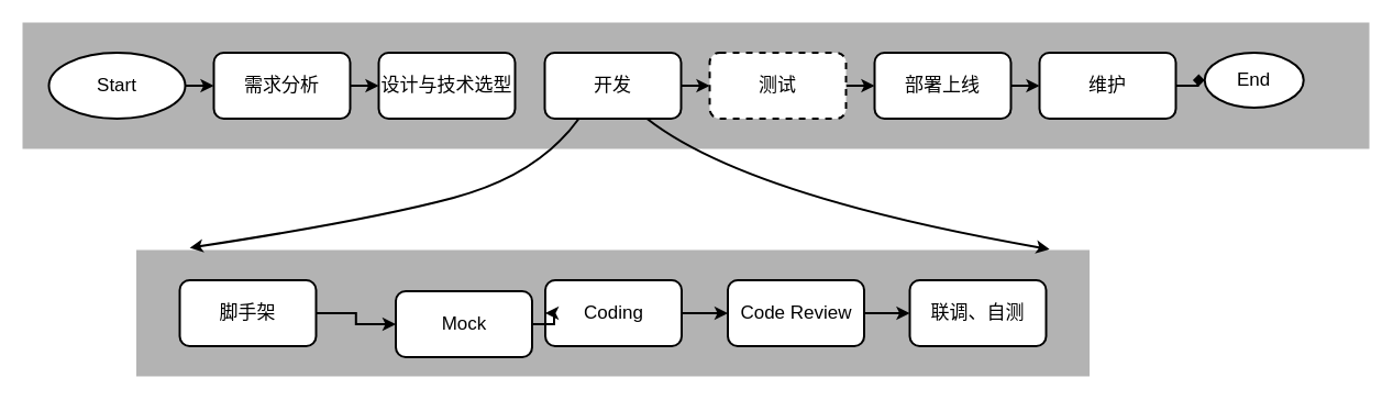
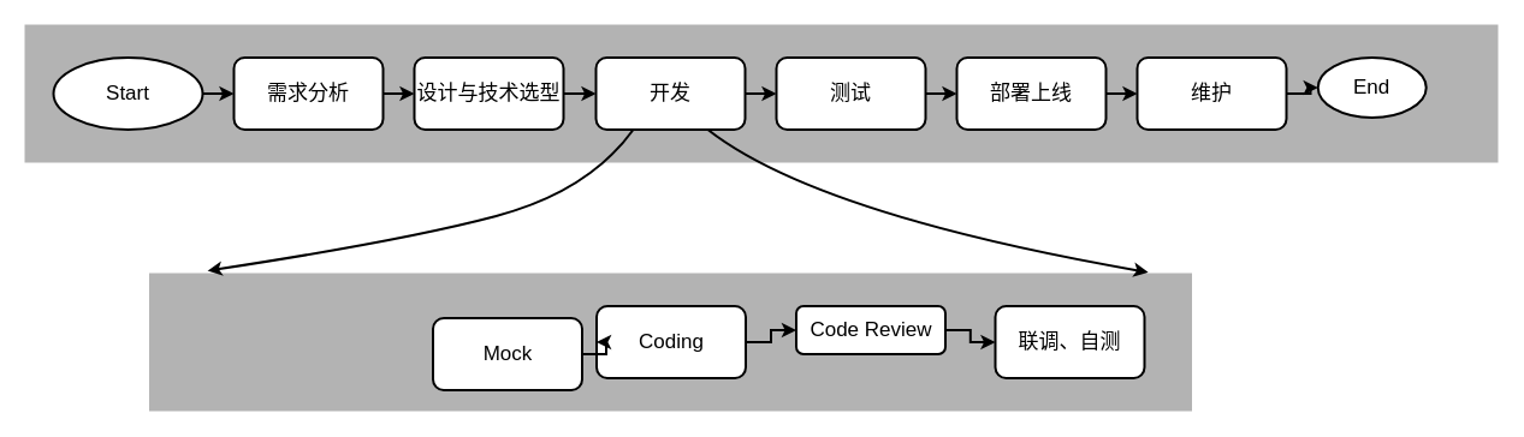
- <mxCell id="14" style="edgeStyle=orthogonalEdgeStyle;rounded=0;orthogonalLoop=1;jettySize=auto;html=1;entryX=0;entryY=0.5;entryDx=0;entryDy=0;strokeWidth=2;fontSize=17;endArrow=diamond;" edge="1" parent="1" source="15" target="19"><mxGeometry relative="1" as="geometry" /></mxCell>
+ <mxCell id="14" style="edgeStyle=orthogonalEdgeStyle;rounded=0;orthogonalLoop=1;jettySize=auto;html=1;entryX=0;entryY=0.5;entryDx=0;entryDy=0;strokeWidth=2;fontSize=17;" edge="1" parent="1" source="15" target="19"><mxGeometry relative="1" as="geometry" /></mxCell>
+ <mxCell id="6" style="edgeStyle=orthogonalEdgeStyle;rounded=0;orthogonalLoop=1;jettySize=auto;html=1;entryX=0;entryY=0.5;entryDx=0;entryDy=0;strokeWidth=2;fontSize=17;" edge="1" parent="1" source="7" target="9"><mxGeometry relative="1" as="geometry" /></mxCell>
- <mxCell id="13" value="测试" style="rounded=1;whiteSpace=wrap;html=1;strokeWidth=2;fontSize=17;dashed=1;" vertex="1" parent="1"><mxGeometry x="645" y="47.5" width="124" height="60" as="geometry" /></mxCell>
+ <mxCell id="13" value="测试" style="rounded=1;whiteSpace=wrap;html=1;strokeWidth=2;fontSize=17;" vertex="1" parent="1"><mxGeometry x="645" y="47.5" width="124" height="60" as="geometry" /></mxCell>
- <mxCell id="21" value="脚手架" style="rounded=1;whiteSpace=wrap;html=1;strokeWidth=2;fontSize=17;" vertex="1" parent="1"><mxGeometry x="163" y="254.5" width="124" height="60" as="geometry" /></mxCell>
- <mxCell id="20" style="edgeStyle=orthogonalEdgeStyle;rounded=0;orthogonalLoop=1;jettySize=auto;html=1;entryX=0;entryY=0.5;entryDx=0;entryDy=0;strokeWidth=2;fontSize=17;" edge="1" parent="1" source="21" target="29"><mxGeometry relative="1" as="geometry" /></mxCell>
- <mxCell id="25" value="Code Review" style="rounded=1;whiteSpace=wrap;html=1;strokeWidth=2;fontSize=17;" vertex="1" parent="1"><mxGeometry x="661.5" y="254.5" width="124" height="60" as="geometry" /></mxCell>
+ <mxCell id="25" value="Code Review" style="rounded=1;whiteSpace=wrap;html=1;strokeWidth=2;fontSize=17;" vertex="1" parent="1"><mxGeometry x="661.5" y="254.5" width="124" height="40" as="geometry" /></mxCell>
